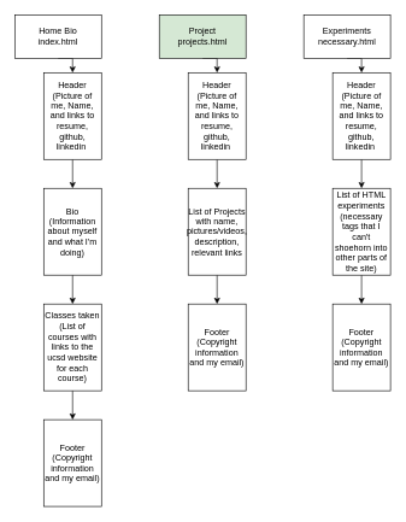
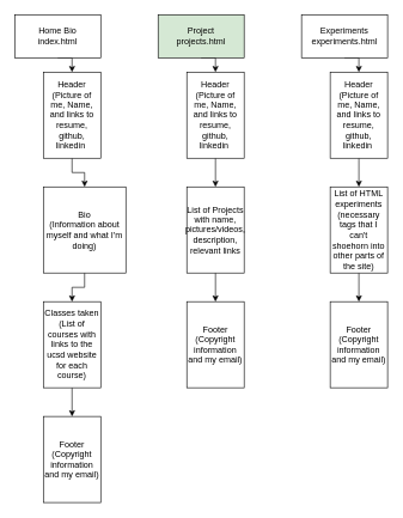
- <mxCell id="17" value="Experiments&lt;br&gt;necessary.html" style="rounded=0;whiteSpace=wrap;html=1;" parent="1" vertex="1"><mxGeometry x="420" y="20" width="120" height="60" as="geometry" /></mxCell>
+ <mxCell id="17" value="Experiments&lt;br&gt;experiments.html" style="rounded=0;whiteSpace=wrap;html=1;" parent="1" vertex="1"><mxGeometry x="420" y="20" width="120" height="60" as="geometry" /></mxCell>
- <mxCell id="9" value="Bio&lt;br&gt;(Information about myself and what I'm doing)" style="rounded=0;whiteSpace=wrap;html=1;" parent="1" vertex="1"><mxGeometry x="60" y="260" width="80" height="120" as="geometry" /></mxCell>
+ <mxCell id="9" value="Bio&lt;br&gt;(Information about myself and what I'm doing)" style="rounded=0;whiteSpace=wrap;html=1;" parent="1" vertex="1"><mxGeometry x="60" y="260" width="115" height="120" as="geometry" /></mxCell>
